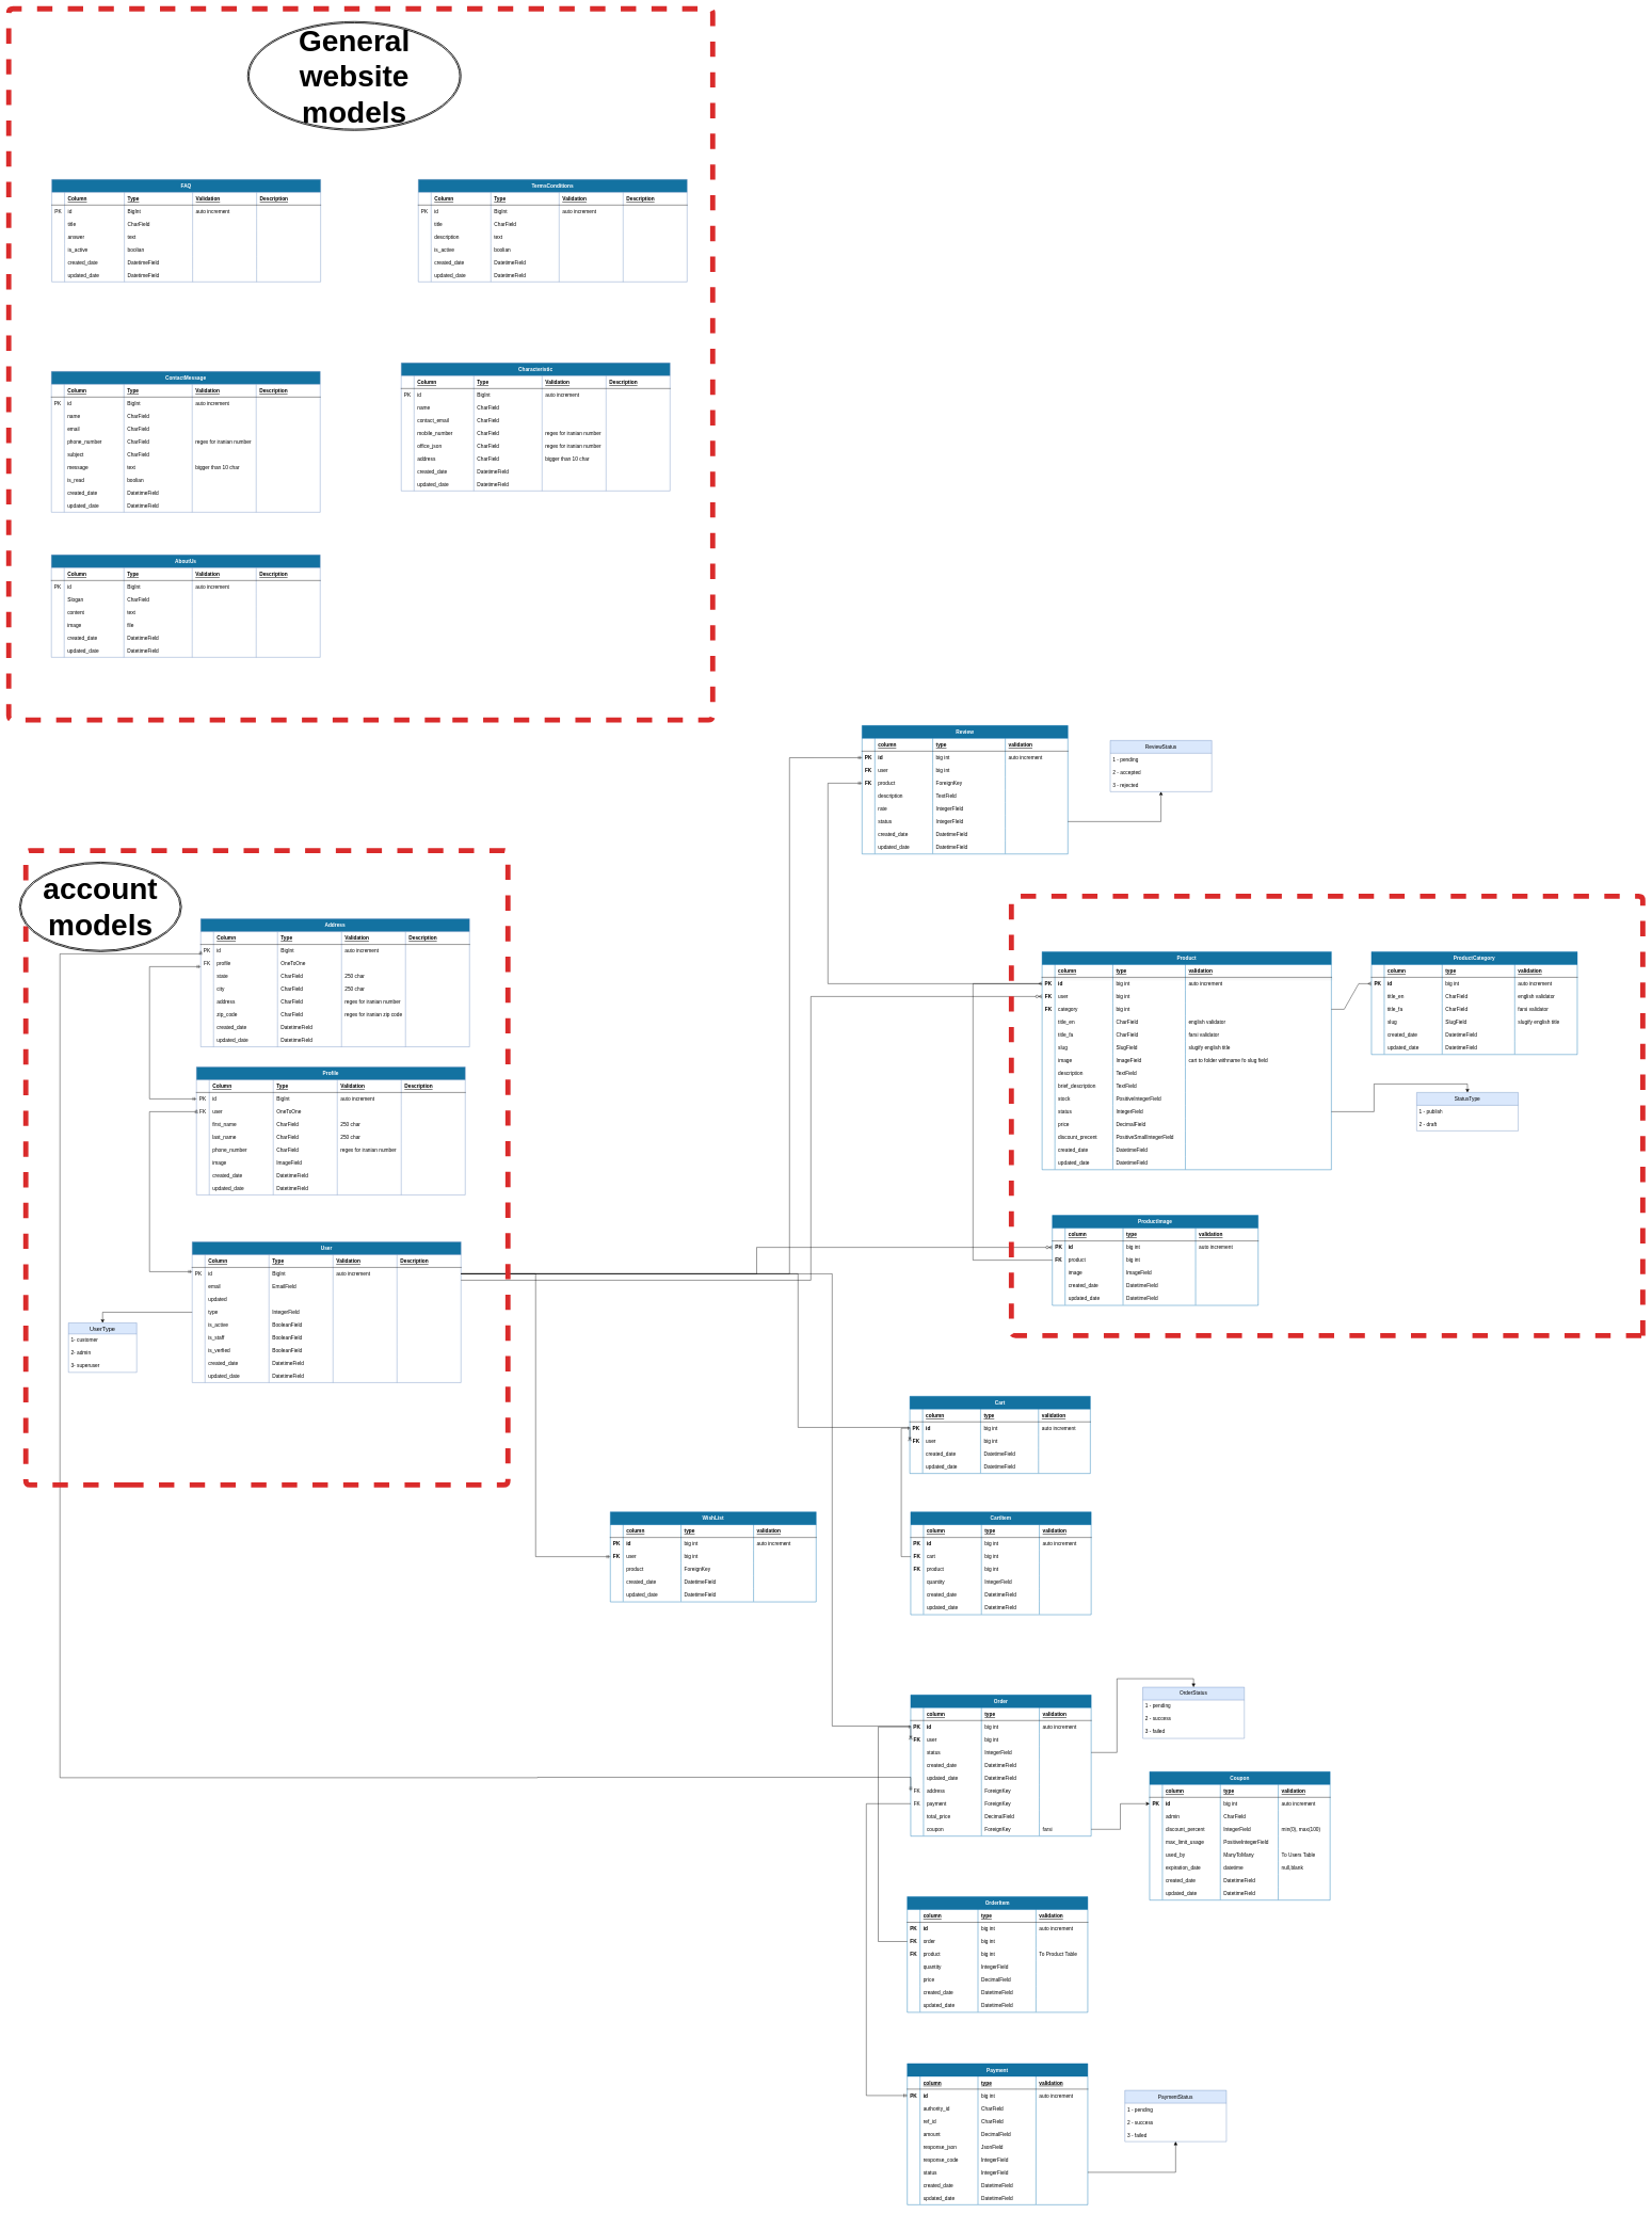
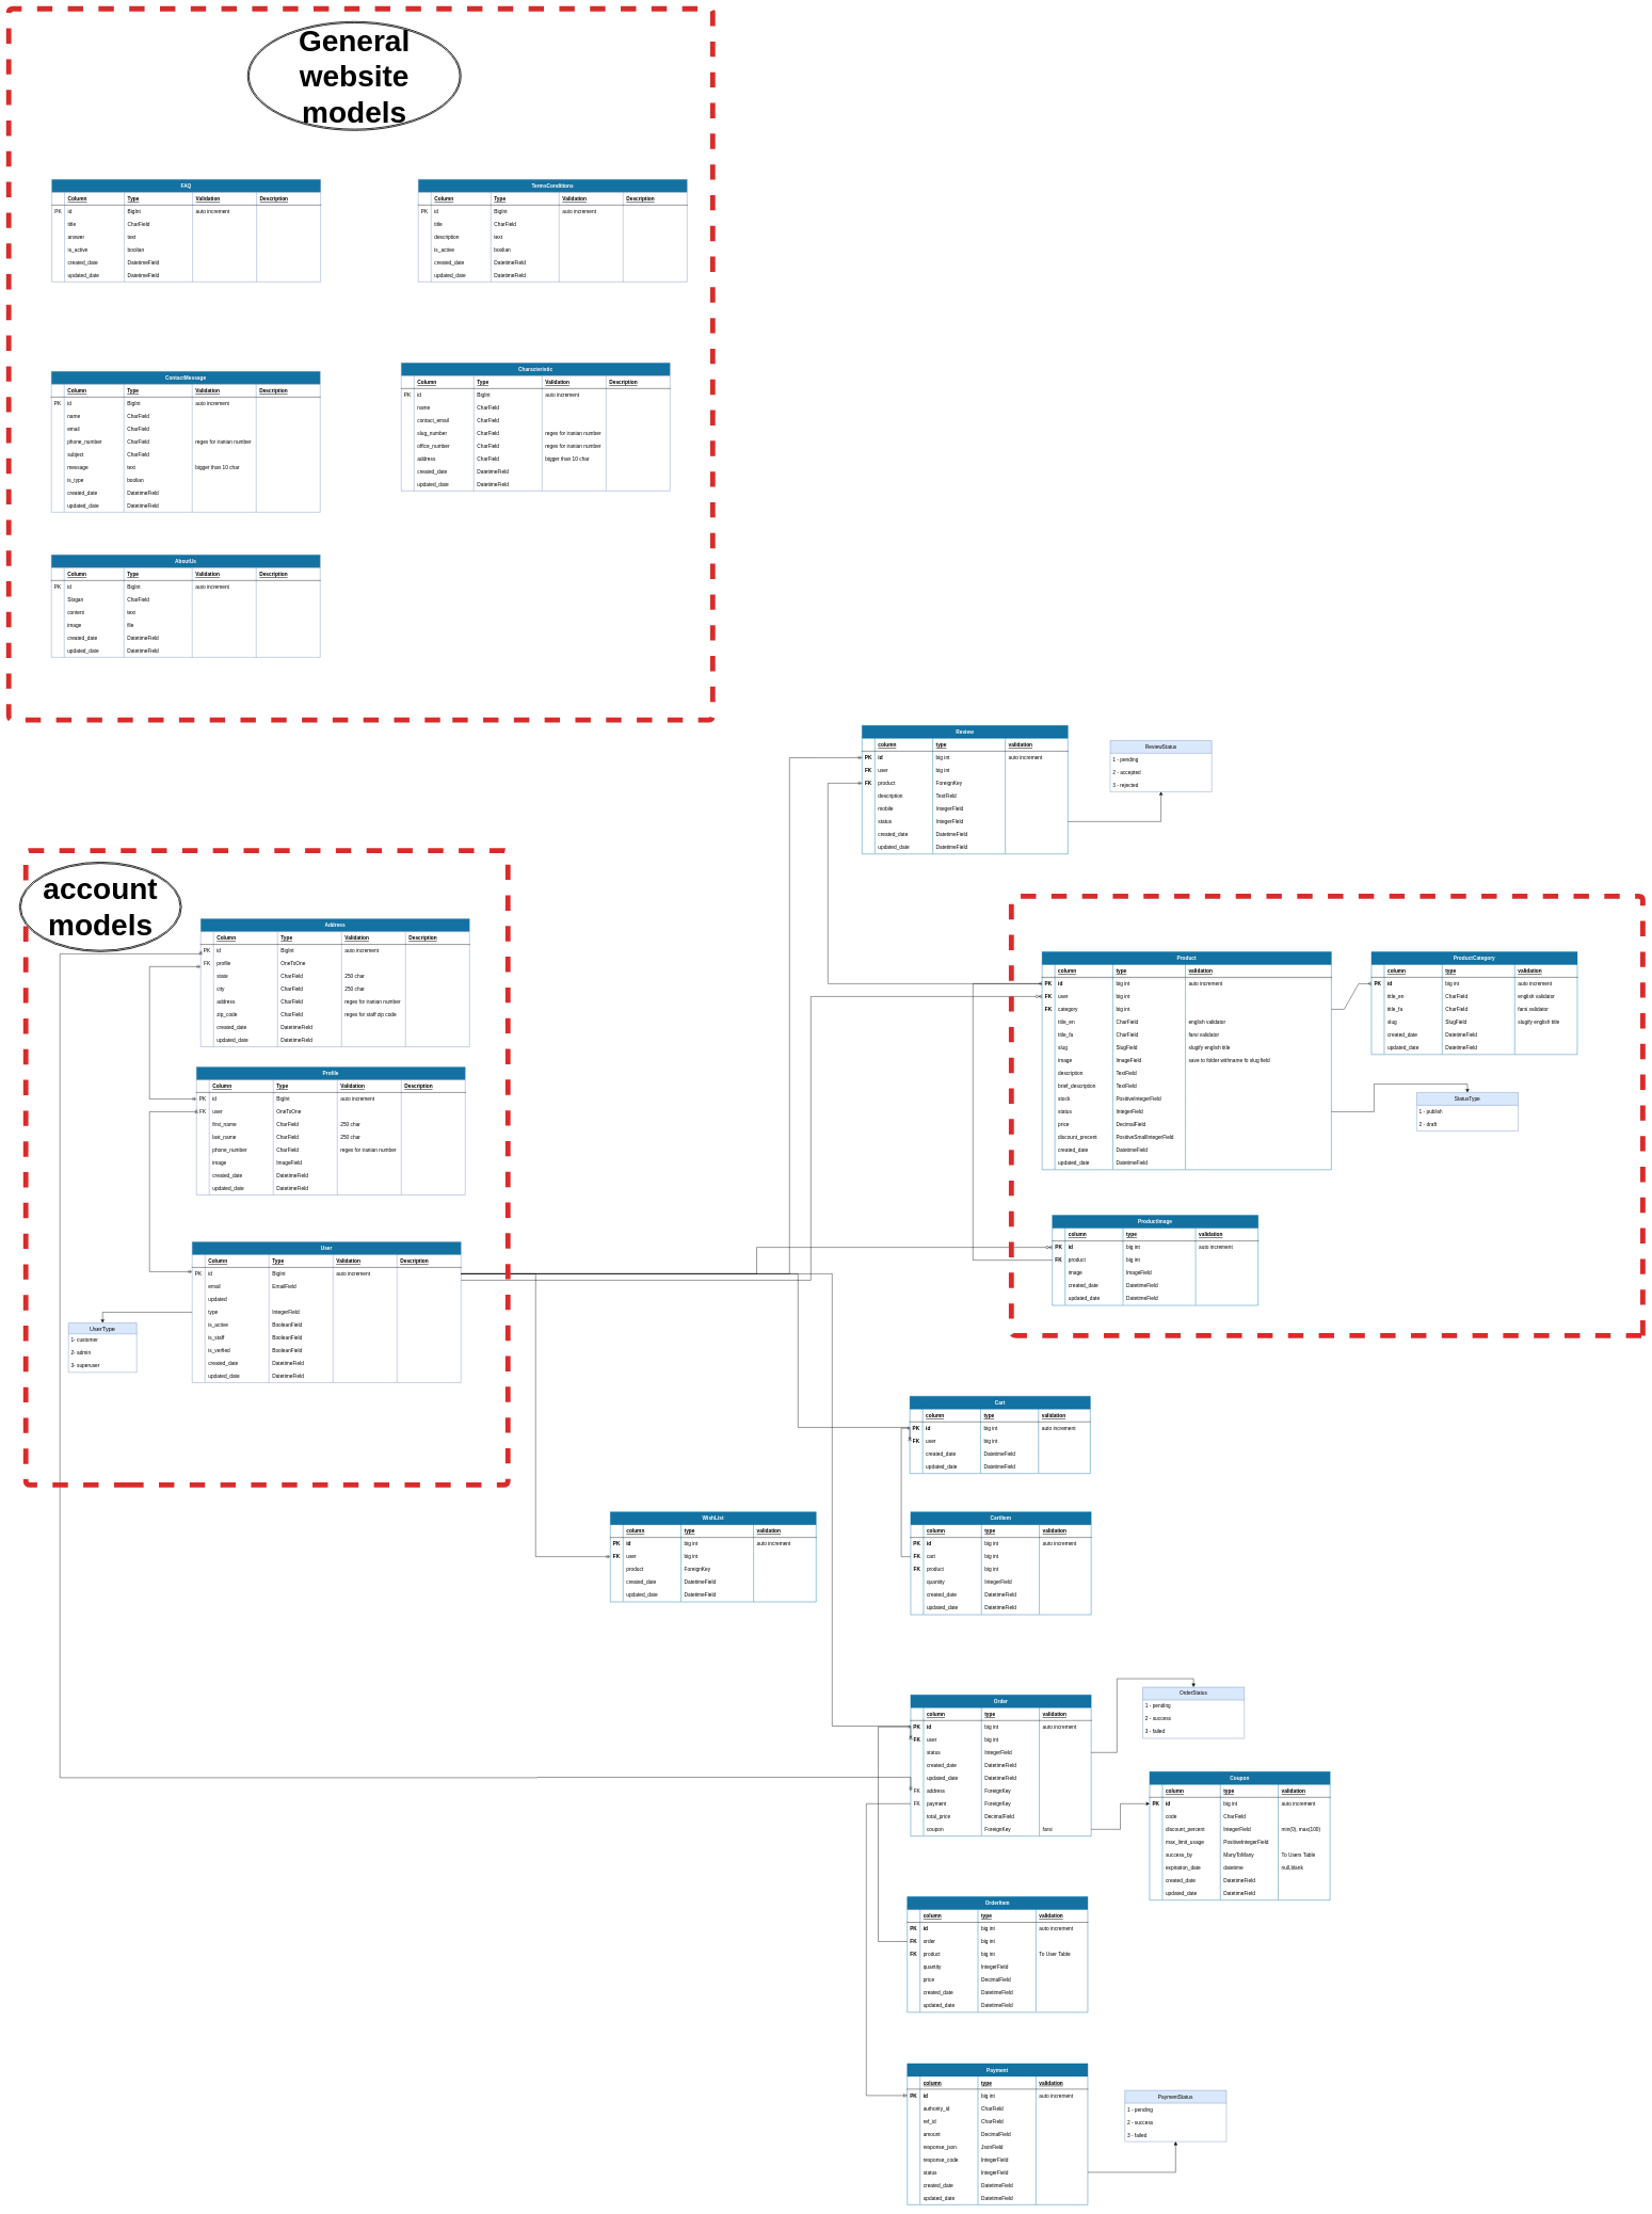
- <mxCell id="822" value="mobile_number" style="shape=partialRectangle;connectable=0;fillColor=none;top=0;left=0;bottom=0;right=0;align=left;spacingLeft=6;overflow=hidden;" vertex="1" parent="820"><mxGeometry x="30" width="140" height="30" as="geometry"><mxRectangle width="140" height="30" as="alternateBounds" /></mxGeometry></mxCell>
+ <mxCell id="822" value="slug_number" style="shape=partialRectangle;connectable=0;fillColor=none;top=0;left=0;bottom=0;right=0;align=left;spacingLeft=6;overflow=hidden;" vertex="1" parent="820"><mxGeometry x="30" width="140" height="30" as="geometry"><mxRectangle width="140" height="30" as="alternateBounds" /></mxGeometry></mxCell>
- <mxCell id="828" value="office_json" style="shape=partialRectangle;connectable=0;fillColor=none;top=0;left=0;bottom=0;right=0;align=left;spacingLeft=6;overflow=hidden;" vertex="1" parent="826"><mxGeometry x="30" width="140" height="30" as="geometry"><mxRectangle width="140" height="30" as="alternateBounds" /></mxGeometry></mxCell>
+ <mxCell id="828" value="office_number" style="shape=partialRectangle;connectable=0;fillColor=none;top=0;left=0;bottom=0;right=0;align=left;spacingLeft=6;overflow=hidden;" vertex="1" parent="826"><mxGeometry x="30" width="140" height="30" as="geometry"><mxRectangle width="140" height="30" as="alternateBounds" /></mxGeometry></mxCell>
- <mxCell id="732" value="is_read   " style="shape=partialRectangle;connectable=0;fillColor=none;top=0;left=0;bottom=0;right=0;align=left;spacingLeft=6;overflow=hidden;" vertex="1" parent="730"><mxGeometry x="30" width="140" height="30" as="geometry"><mxRectangle width="140" height="30" as="alternateBounds" /></mxGeometry></mxCell>
+ <mxCell id="732" value="is_type   " style="shape=partialRectangle;connectable=0;fillColor=none;top=0;left=0;bottom=0;right=0;align=left;spacingLeft=6;overflow=hidden;" vertex="1" parent="730"><mxGeometry x="30" width="140" height="30" as="geometry"><mxRectangle width="140" height="30" as="alternateBounds" /></mxGeometry></mxCell>
- <mxCell id="605" value="rate" style="shape=partialRectangle;connectable=0;top=0;left=0;bottom=0;right=0;align=left;spacingLeft=6;overflow=hidden;fillColor=none;" vertex="1" parent="603"><mxGeometry x="30" width="135.724" height="30" as="geometry"><mxRectangle width="135.724" height="30" as="alternateBounds" /></mxGeometry></mxCell>
+ <mxCell id="605" value="mobile" style="shape=partialRectangle;connectable=0;top=0;left=0;bottom=0;right=0;align=left;spacingLeft=6;overflow=hidden;fillColor=none;" vertex="1" parent="603"><mxGeometry x="30" width="135.724" height="30" as="geometry"><mxRectangle width="135.724" height="30" as="alternateBounds" /></mxGeometry></mxCell>
- <mxCell id="671" value="regex for iranian zip code" style="shape=partialRectangle;connectable=0;fillColor=none;top=0;left=0;bottom=0;right=0;align=left;spacingLeft=6;overflow=hidden;" vertex="1" parent="667"><mxGeometry x="330" width="150" height="30" as="geometry"><mxRectangle width="150" height="30" as="alternateBounds" /></mxGeometry></mxCell>
+ <mxCell id="671" value="regex for staff zip code" style="shape=partialRectangle;connectable=0;fillColor=none;top=0;left=0;bottom=0;right=0;align=left;spacingLeft=6;overflow=hidden;" vertex="1" parent="667"><mxGeometry x="330" width="150" height="30" as="geometry"><mxRectangle width="150" height="30" as="alternateBounds" /></mxGeometry></mxCell>
- <mxCell id="164" value="cart to folder withname fo slug field" style="shape=partialRectangle;connectable=0;top=0;left=0;bottom=0;right=0;align=left;spacingLeft=6;overflow=hidden;fillColor=none;shadow=1;" vertex="1" parent="160"><mxGeometry x="335.778" width="342.222" height="30" as="geometry"><mxRectangle width="342.222" height="30" as="alternateBounds" /></mxGeometry></mxCell>
+ <mxCell id="164" value="save to folder withname fo slug field" style="shape=partialRectangle;connectable=0;top=0;left=0;bottom=0;right=0;align=left;spacingLeft=6;overflow=hidden;fillColor=none;shadow=1;" vertex="1" parent="160"><mxGeometry x="335.778" width="342.222" height="30" as="geometry"><mxRectangle width="342.222" height="30" as="alternateBounds" /></mxGeometry></mxCell>
- <mxCell id="542" value="admin" style="shape=partialRectangle;connectable=0;top=0;left=0;bottom=0;right=0;align=left;spacingLeft=6;overflow=hidden;fillColor=none;" vertex="1" parent="540"><mxGeometry x="30" width="135.724" height="30" as="geometry"><mxRectangle width="135.724" height="30" as="alternateBounds" /></mxGeometry></mxCell>
+ <mxCell id="542" value="code" style="shape=partialRectangle;connectable=0;top=0;left=0;bottom=0;right=0;align=left;spacingLeft=6;overflow=hidden;fillColor=none;" vertex="1" parent="540"><mxGeometry x="30" width="135.724" height="30" as="geometry"><mxRectangle width="135.724" height="30" as="alternateBounds" /></mxGeometry></mxCell>
- <mxCell id="557" value="used_by" style="shape=partialRectangle;connectable=0;top=0;left=0;bottom=0;right=0;align=left;spacingLeft=6;overflow=hidden;fillColor=none;" vertex="1" parent="555"><mxGeometry x="30" width="135.724" height="30" as="geometry"><mxRectangle width="135.724" height="30" as="alternateBounds" /></mxGeometry></mxCell>
+ <mxCell id="557" value="success_by" style="shape=partialRectangle;connectable=0;top=0;left=0;bottom=0;right=0;align=left;spacingLeft=6;overflow=hidden;fillColor=none;" vertex="1" parent="555"><mxGeometry x="30" width="135.724" height="30" as="geometry"><mxRectangle width="135.724" height="30" as="alternateBounds" /></mxGeometry></mxCell>
- <mxCell id="409" value="To Product Table" style="shape=partialRectangle;connectable=0;top=0;left=0;bottom=0;right=0;align=left;spacingLeft=6;overflow=hidden;fillColor=none;" vertex="1" parent="405"><mxGeometry x="301.586" width="121.414" height="30" as="geometry"><mxRectangle width="121.414" height="30" as="alternateBounds" /></mxGeometry></mxCell>
+ <mxCell id="409" value="To User Table" style="shape=partialRectangle;connectable=0;top=0;left=0;bottom=0;right=0;align=left;spacingLeft=6;overflow=hidden;fillColor=none;" vertex="1" parent="405"><mxGeometry x="301.586" width="121.414" height="30" as="geometry"><mxRectangle width="121.414" height="30" as="alternateBounds" /></mxGeometry></mxCell>
